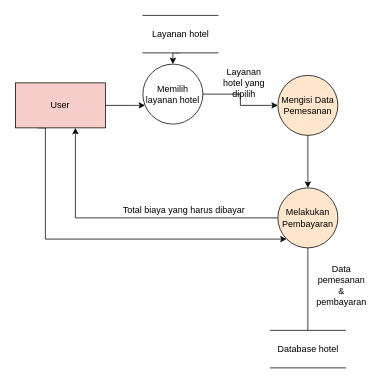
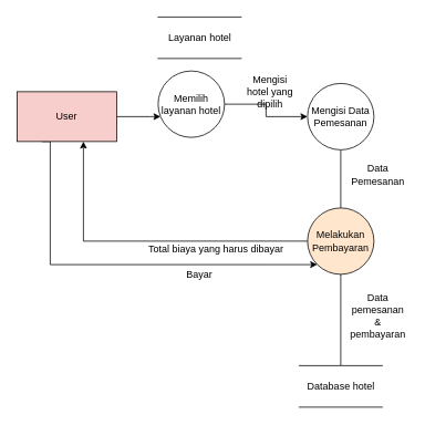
- <mxCell id="7" style="edgeStyle=orthogonalEdgeStyle;rounded=0;orthogonalLoop=1;jettySize=auto;html=1;exitX=0.5;exitY=1;exitDx=0;exitDy=0;entryX=0.5;entryY=0;entryDx=0;entryDy=0;" parent="1" source="8" target="6" edge="1"><mxGeometry relative="1" as="geometry" /></mxCell>
- <mxCell id="11" value="Layanan hotel yang dipilih" style="text;html=1;strokeColor=none;fillColor=none;align=center;verticalAlign=middle;whiteSpace=wrap;rounded=0;" parent="1" vertex="1"><mxGeometry x="290" y="100" width="70" height="20" as="geometry" /></mxCell>
+ <mxCell id="11" value="Mengisi hotel yang dipilih" style="text;html=1;strokeColor=none;fillColor=none;align=center;verticalAlign=middle;whiteSpace=wrap;rounded=0;" parent="1" vertex="1"><mxGeometry x="290" y="100" width="70" height="20" as="geometry" /></mxCell>
- <mxCell id="10" value="Mengisi Data Pemesanan" style="ellipse;whiteSpace=wrap;html=1;aspect=fixed;fillColor=#ffe6cc;" parent="1" vertex="1"><mxGeometry x="370" y="100" width="80" height="80" as="geometry" /></mxCell>
+ <mxCell id="10" value="Mengisi Data Pemesanan" style="ellipse;whiteSpace=wrap;html=1;aspect=fixed;" parent="1" vertex="1"><mxGeometry x="370" y="100" width="80" height="80" as="geometry" /></mxCell>
+ <mxCell id="12" value="Data Pemesanan" style="text;html=1;strokeColor=none;fillColor=none;align=center;verticalAlign=middle;whiteSpace=wrap;rounded=0;" parent="1" vertex="1"><mxGeometry x="420" y="200" width="70" height="20" as="geometry" /></mxCell>
- <mxCell id="9" style="edgeStyle=orthogonalEdgeStyle;rounded=0;orthogonalLoop=1;jettySize=auto;html=1;exitX=0.5;exitY=1;exitDx=0;exitDy=0;entryX=0.5;entryY=0;entryDx=0;entryDy=0;" edge="1" parent="1" source="10" target="15"><mxGeometry relative="1" as="geometry" /></mxCell>
+ <mxCell id="9" style="edgeStyle=orthogonalEdgeStyle;rounded=0;orthogonalLoop=1;jettySize=auto;html=1;exitX=0.5;exitY=1;exitDx=0;exitDy=0;entryX=0.5;entryY=0;entryDx=0;entryDy=0;endArrow=none;" edge="1" parent="1" source="10" target="15"><mxGeometry relative="1" as="geometry" /></mxCell>
- <mxCell id="16" value="Total biaya yang harus dibayar" style="text;html=1;strokeColor=none;fillColor=none;align=center;verticalAlign=middle;whiteSpace=wrap;rounded=0;" vertex="1" parent="1"><mxGeometry x="160" y="270" width="170" height="20" as="geometry" /></mxCell>
+ <mxCell id="16" value="Total biaya yang harus dibayar" style="text;html=1;strokeColor=none;fillColor=none;align=center;verticalAlign=middle;whiteSpace=wrap;rounded=0;" vertex="1" parent="1"><mxGeometry x="175" y="290" width="170" height="20" as="geometry" /></mxCell>
+ <mxCell id="17" value="Bayar" style="text;html=1;strokeColor=none;fillColor=none;align=center;verticalAlign=middle;whiteSpace=wrap;rounded=0;" vertex="1" parent="1"><mxGeometry x="205" y="320" width="70" height="20" as="geometry" /></mxCell>
